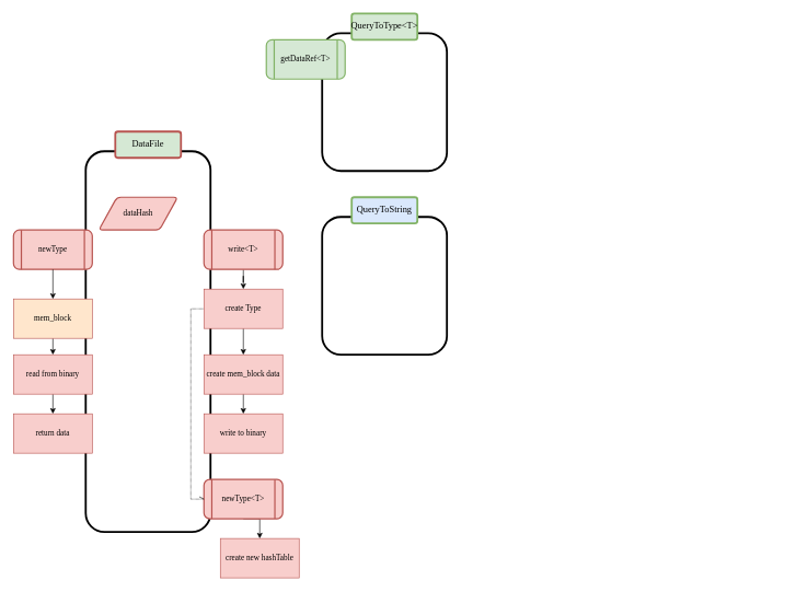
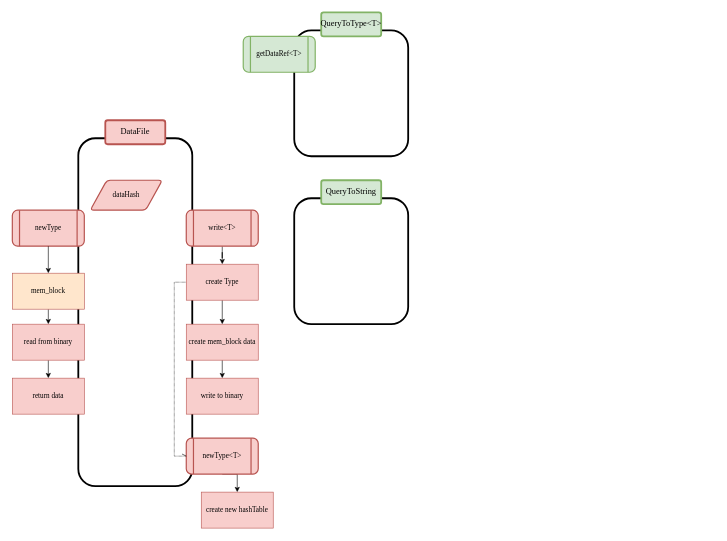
- <mxCell id="5" value="&lt;font style=&quot;font-size: 14px&quot;&gt;DataFile&lt;/font&gt;" style="rounded=1;arcSize=10;whiteSpace=wrap;html=1;align=center;fillColor=#d5e8d4;strokeColor=#b85450;fontFamily=SF Mono;strokeWidth=3;" parent="1" vertex="1"><mxGeometry x="175" y="200" width="100" height="40" as="geometry" /></mxCell>
+ <mxCell id="5" value="&lt;font style=&quot;font-size: 14px&quot;&gt;DataFile&lt;/font&gt;" style="rounded=1;arcSize=10;whiteSpace=wrap;html=1;align=center;fillColor=#f8cecc;strokeColor=#b85450;fontFamily=SF Mono;strokeWidth=3;" parent="1" vertex="1"><mxGeometry x="175" y="200" width="100" height="40" as="geometry" /></mxCell>
- <mxCell id="7" value="&lt;span style=&quot;font-size: 14px&quot;&gt;QueryToString&lt;br&gt;&lt;/span&gt;" style="rounded=1;arcSize=10;whiteSpace=wrap;html=1;align=center;fillColor=#dae8fc;strokeColor=#82b366;fontFamily=SF Mono;strokeWidth=3;" parent="1" vertex="1"><mxGeometry x="535" y="300" width="100" height="40" as="geometry" /></mxCell>
+ <mxCell id="7" value="&lt;span style=&quot;font-size: 14px&quot;&gt;QueryToString&lt;br&gt;&lt;/span&gt;" style="rounded=1;arcSize=10;whiteSpace=wrap;html=1;align=center;fillColor=#d5e8d4;strokeColor=#82b366;fontFamily=SF Mono;strokeWidth=3;" parent="1" vertex="1"><mxGeometry x="535" y="300" width="100" height="40" as="geometry" /></mxCell>
